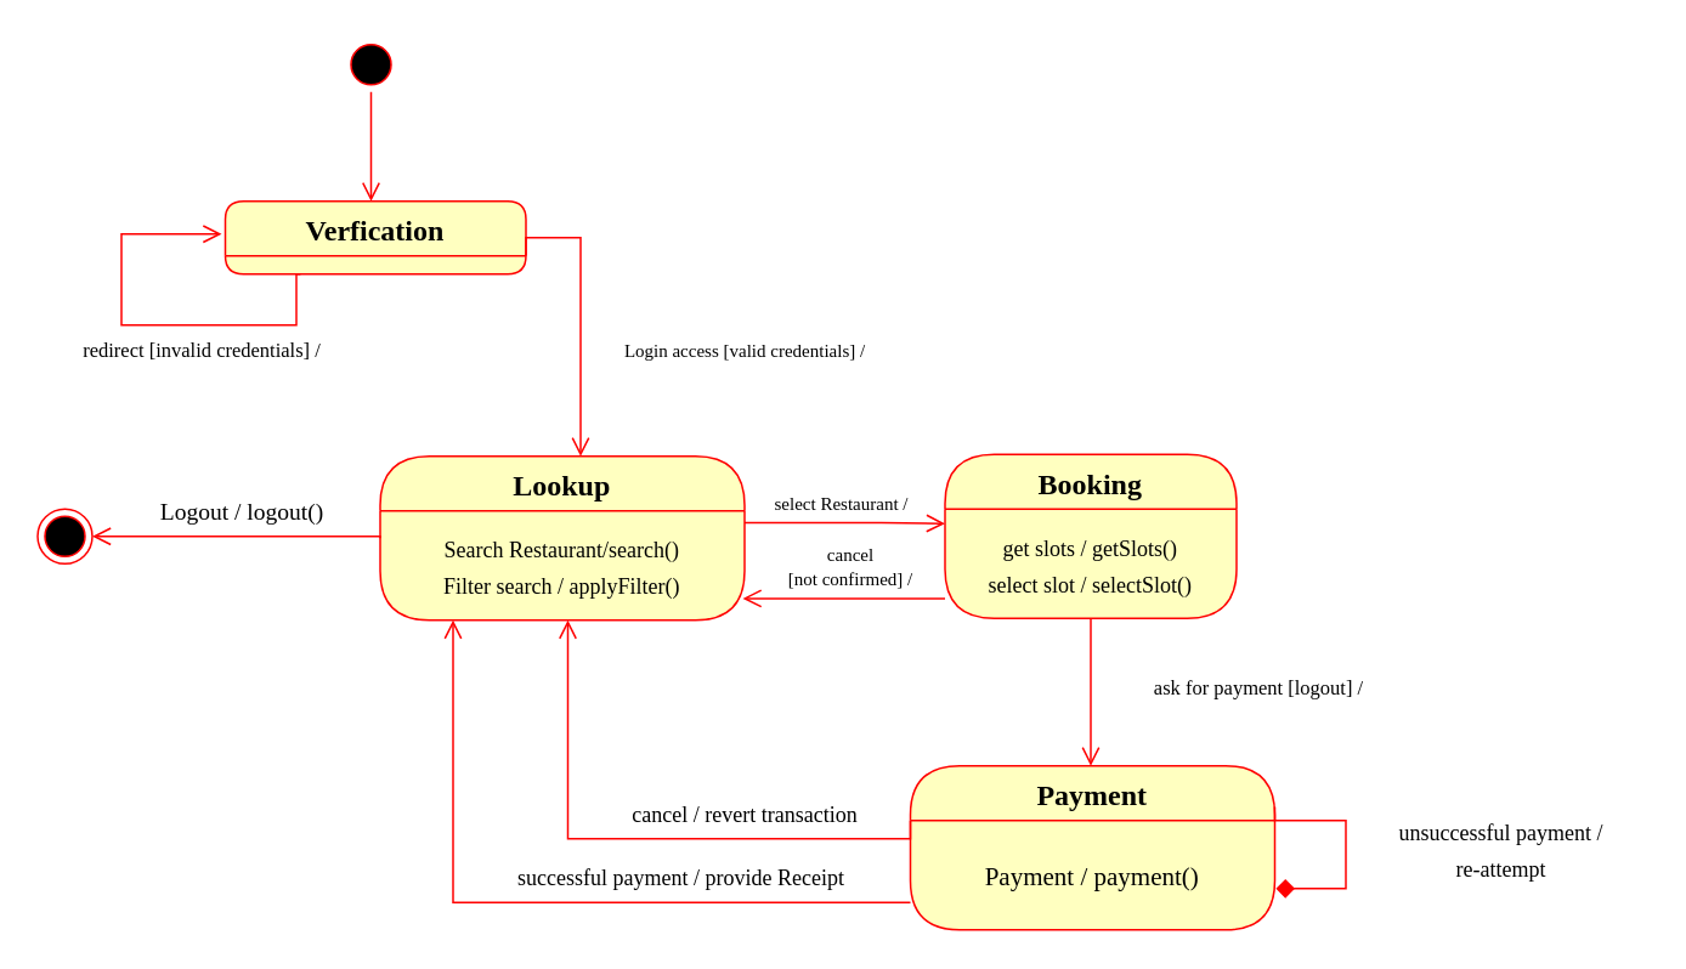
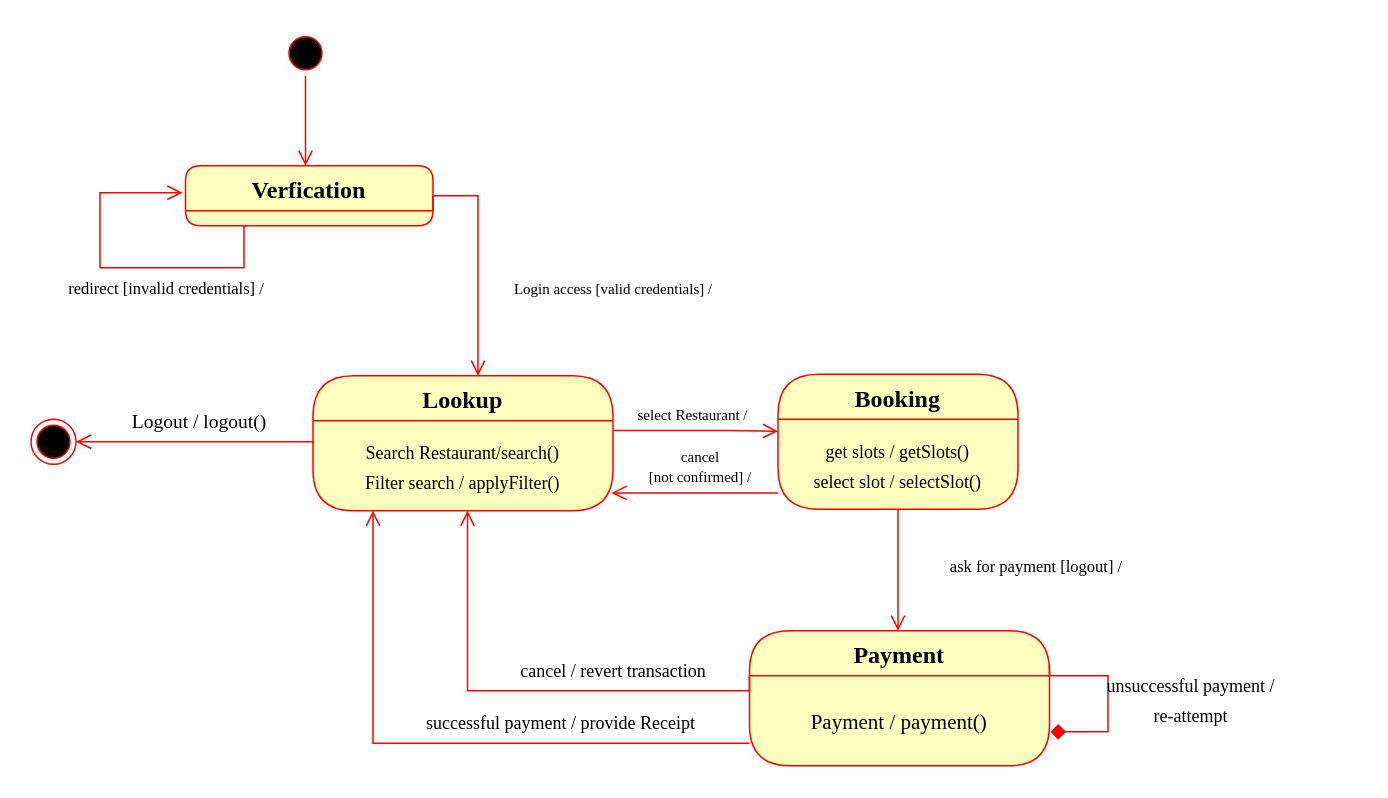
- <mxCell id="26" value="&lt;font style=&quot;font-size: 12px&quot;&gt;unsuccessful payment / &lt;br&gt;re-attempt&lt;/font&gt;" style="text;html=1;align=center;verticalAlign=middle;resizable=0;points=[];autosize=1;strokeColor=none;fillColor=none;fontSize=16;fontFamily=Verdana;" parent="1" vertex="1"><mxGeometry x="743" y="440" width="160" height="50" as="geometry" /></mxCell>
+ <mxCell id="26" value="&lt;font style=&quot;font-size: 12px&quot;&gt;unsuccessful payment / &lt;br&gt;re-attempt&lt;/font&gt;" style="text;html=1;align=center;verticalAlign=middle;resizable=0;points=[];autosize=1;strokeColor=none;fillColor=none;fontSize=16;fontFamily=Verdana;" parent="1" vertex="1"><mxGeometry x="713" y="440" width="160" height="50" as="geometry" /></mxCell>
